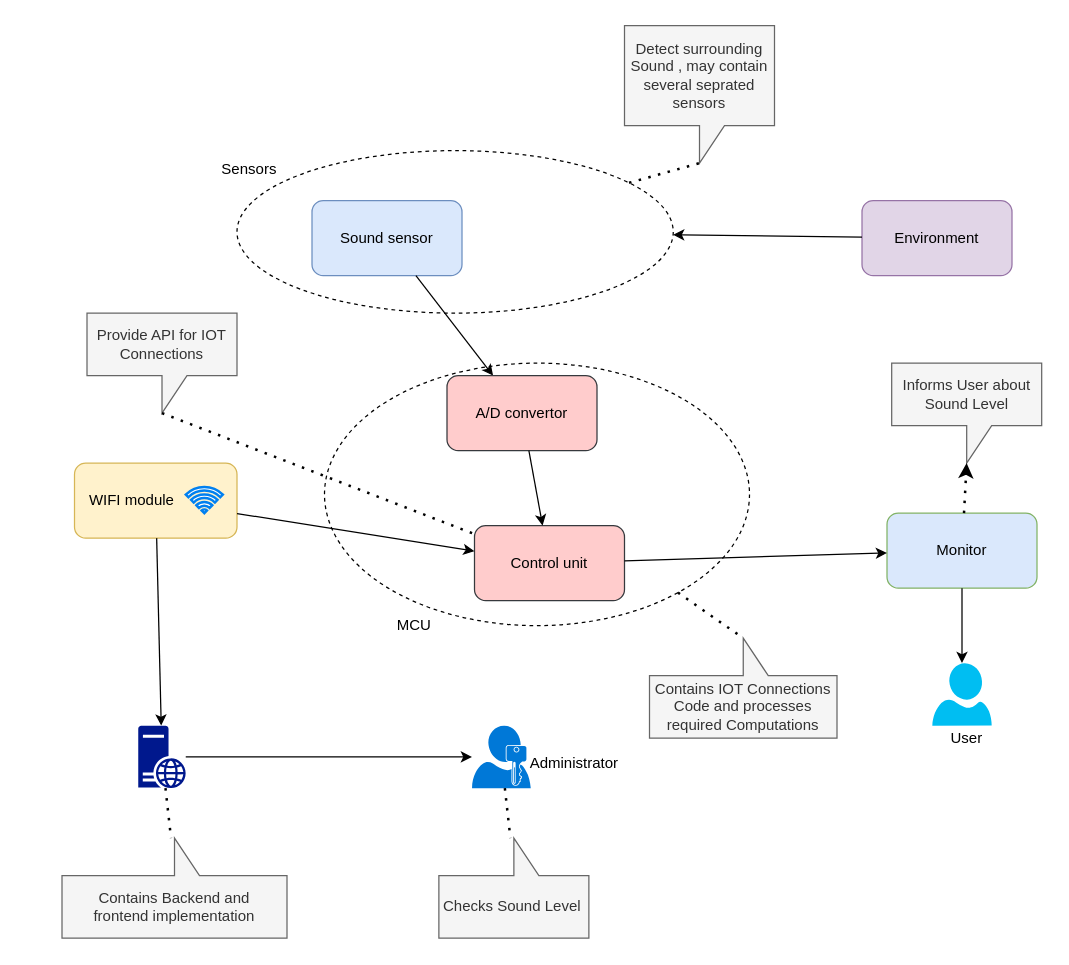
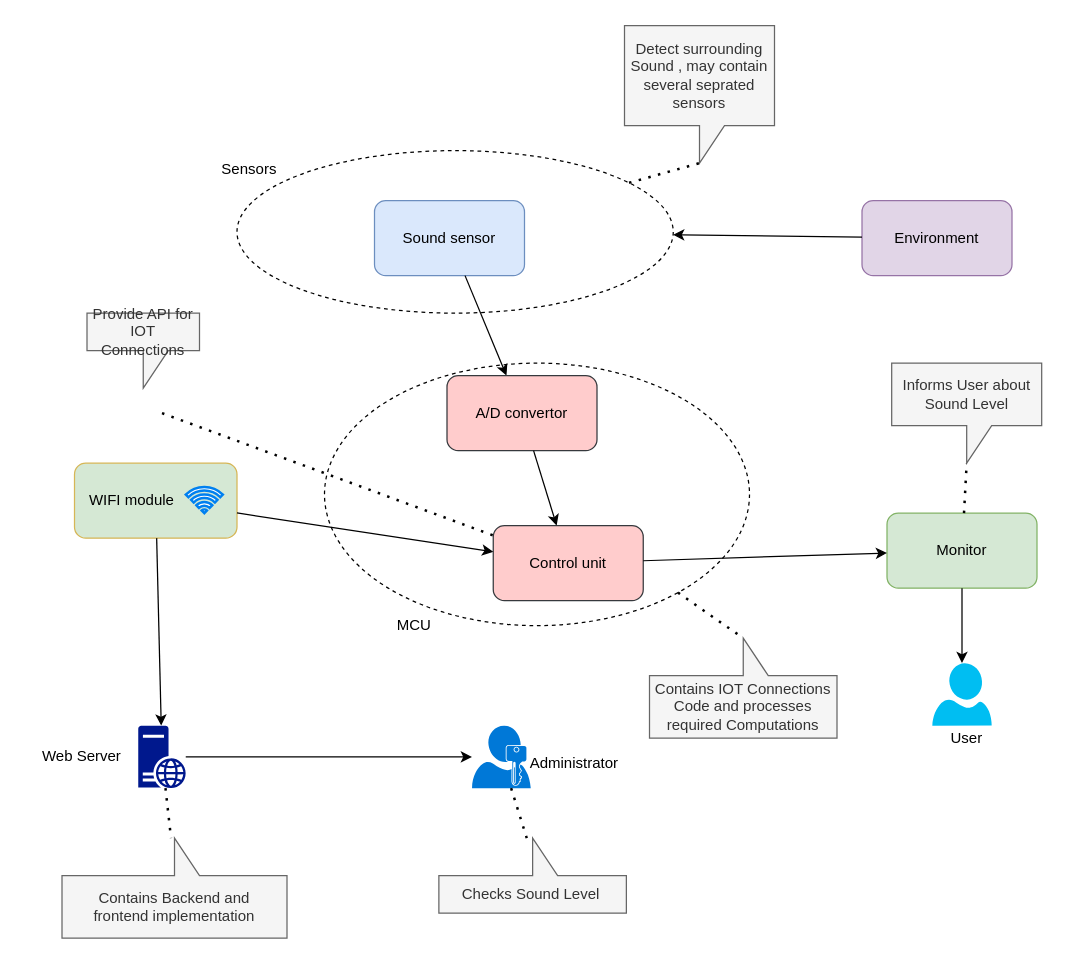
- <mxCell id="4" value="Sound sensor" style="rounded=1;whiteSpace=wrap;html=1;fillColor=#dae8fc;strokeColor=#6c8ebf;" parent="1" vertex="1"><mxGeometry x="249" y="160" width="120" height="60" as="geometry" /></mxCell>
+ <mxCell id="4" value="Sound sensor" style="rounded=1;whiteSpace=wrap;html=1;fillColor=#dae8fc;strokeColor=#6c8ebf;" parent="1" vertex="1"><mxGeometry x="299" y="160" width="120" height="60" as="geometry" /></mxCell>
- <mxCell id="35" value="Provide API for IOT Connections" style="shape=callout;whiteSpace=wrap;html=1;perimeter=calloutPerimeter;fillColor=#f5f5f5;strokeColor=#666666;fontColor=#333333;" parent="1" vertex="1"><mxGeometry x="69" y="250" width="120" height="80" as="geometry" /></mxCell>
+ <mxCell id="35" value="Provide API for IOT Connections" style="shape=callout;whiteSpace=wrap;html=1;perimeter=calloutPerimeter;fillColor=#f5f5f5;strokeColor=#666666;fontColor=#333333;" parent="1" vertex="1"><mxGeometry x="69" y="250" width="90" height="60" as="geometry" /></mxCell>
- <mxCell id="28" value="" style="endArrow=classic;dashed=1;html=1;dashPattern=1 3;strokeWidth=2;entryX=0;entryY=0;entryDx=60;entryDy=80;entryPerimeter=0;" parent="1" source="7" target="27" edge="1"><mxGeometry width="50" height="50" relative="1" as="geometry"><mxPoint x="399" y="460" as="sourcePoint" /><mxPoint x="449" y="410" as="targetPoint" /></mxGeometry></mxCell>
+ <mxCell id="28" value="" style="endArrow=none;dashed=1;html=1;dashPattern=1 3;strokeWidth=2;entryX=0;entryY=0;entryDx=60;entryDy=80;entryPerimeter=0;" parent="1" source="7" target="27" edge="1"><mxGeometry width="50" height="50" relative="1" as="geometry"><mxPoint x="399" y="460" as="sourcePoint" /><mxPoint x="449" y="410" as="targetPoint" /></mxGeometry></mxCell>
- <mxCell id="12" value="&amp;nbsp; &amp;nbsp;WIFI&amp;nbsp;module" style="rounded=1;whiteSpace=wrap;html=1;fillColor=#fff2cc;align=left;strokeColor=#d6b656;" parent="1" vertex="1"><mxGeometry x="59" y="370" width="130" height="60" as="geometry" /></mxCell>
+ <mxCell id="12" value="&amp;nbsp; &amp;nbsp;WIFI&amp;nbsp;module" style="rounded=1;whiteSpace=wrap;html=1;fillColor=#d5e8d4;align=left;strokeColor=#d6b656;" parent="1" vertex="1"><mxGeometry x="59" y="370" width="130" height="60" as="geometry" /></mxCell>
- <mxCell id="7" value="Monitor" style="rounded=1;whiteSpace=wrap;html=1;fillColor=#dae8fc;strokeColor=#82b366;" parent="1" vertex="1"><mxGeometry x="709" y="410" width="120" height="60" as="geometry" /></mxCell>
+ <mxCell id="7" value="Monitor" style="rounded=1;whiteSpace=wrap;html=1;fillColor=#d5e8d4;strokeColor=#82b366;" parent="1" vertex="1"><mxGeometry x="709" y="410" width="120" height="60" as="geometry" /></mxCell>
- <mxCell id="5" value="Control unit" style="rounded=1;whiteSpace=wrap;html=1;fillColor=#ffcccc;strokeColor=#36393d;" parent="1" vertex="1"><mxGeometry x="379" y="420" width="120" height="60" as="geometry" /></mxCell>
+ <mxCell id="5" value="Control unit" style="rounded=1;whiteSpace=wrap;html=1;fillColor=#ffcccc;strokeColor=#36393d;" parent="1" vertex="1"><mxGeometry x="394" y="420" width="120" height="60" as="geometry" /></mxCell>
+ <mxCell id="22" value="Web Server" style="text;html=1;strokeColor=none;fillColor=none;align=center;verticalAlign=middle;whiteSpace=wrap;rounded=0;" parent="1" vertex="1"><mxGeometry x="20" y="595" width="90" height="20" as="geometry" /></mxCell>
- <mxCell id="33" value="Checks Sound Level&amp;nbsp;" style="shape=callout;whiteSpace=wrap;html=1;perimeter=calloutPerimeter;flipV=1;fillColor=#f5f5f5;strokeColor=#666666;fontColor=#333333;" parent="1" vertex="1"><mxGeometry x="350.5" y="670" width="120" height="80" as="geometry" /></mxCell>
+ <mxCell id="33" value="Checks Sound Level&amp;nbsp;" style="shape=callout;whiteSpace=wrap;html=1;perimeter=calloutPerimeter;flipV=1;fillColor=#f5f5f5;strokeColor=#666666;fontColor=#333333;" parent="1" vertex="1"><mxGeometry x="350.5" y="670" width="150" height="60" as="geometry" /></mxCell>
